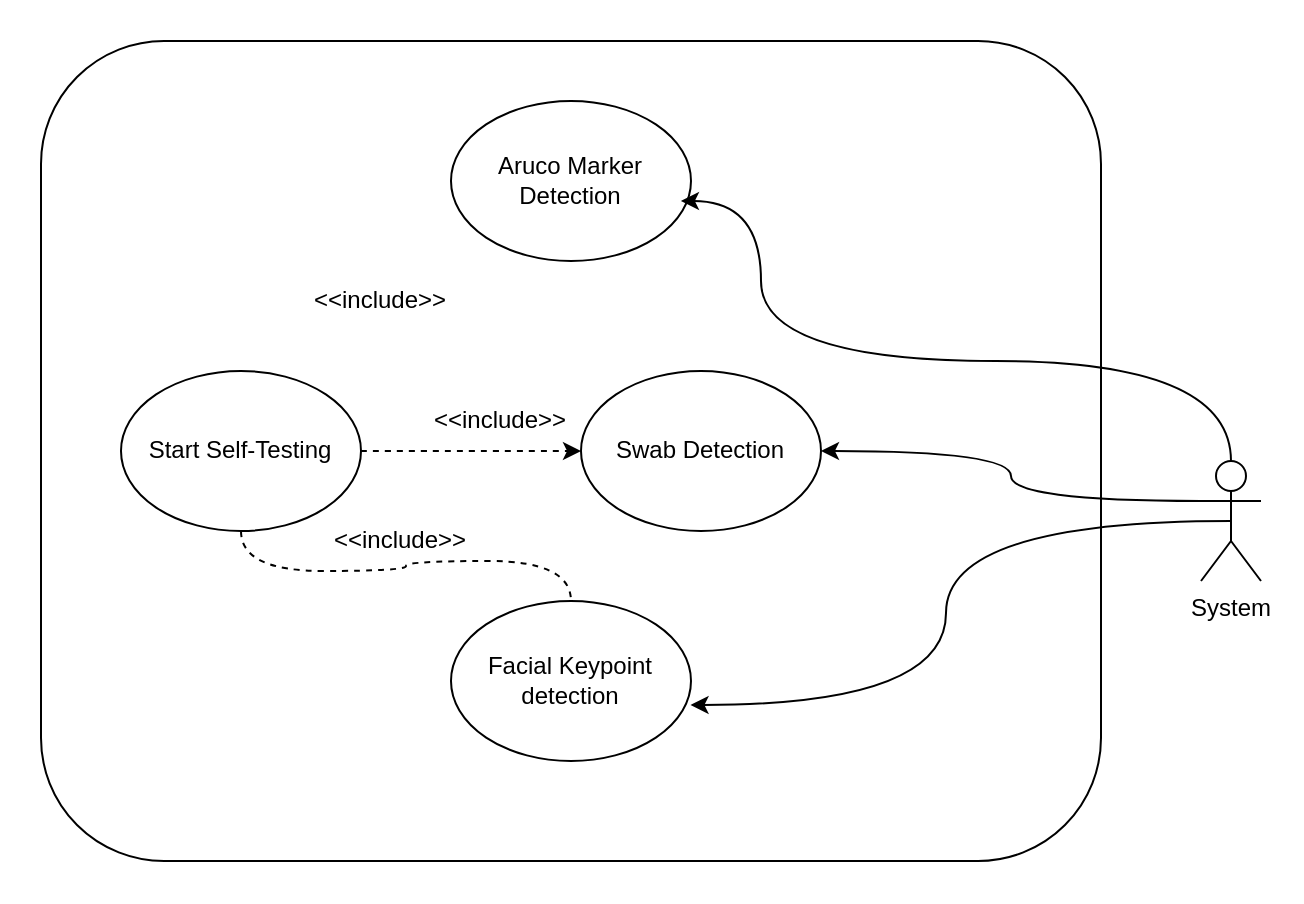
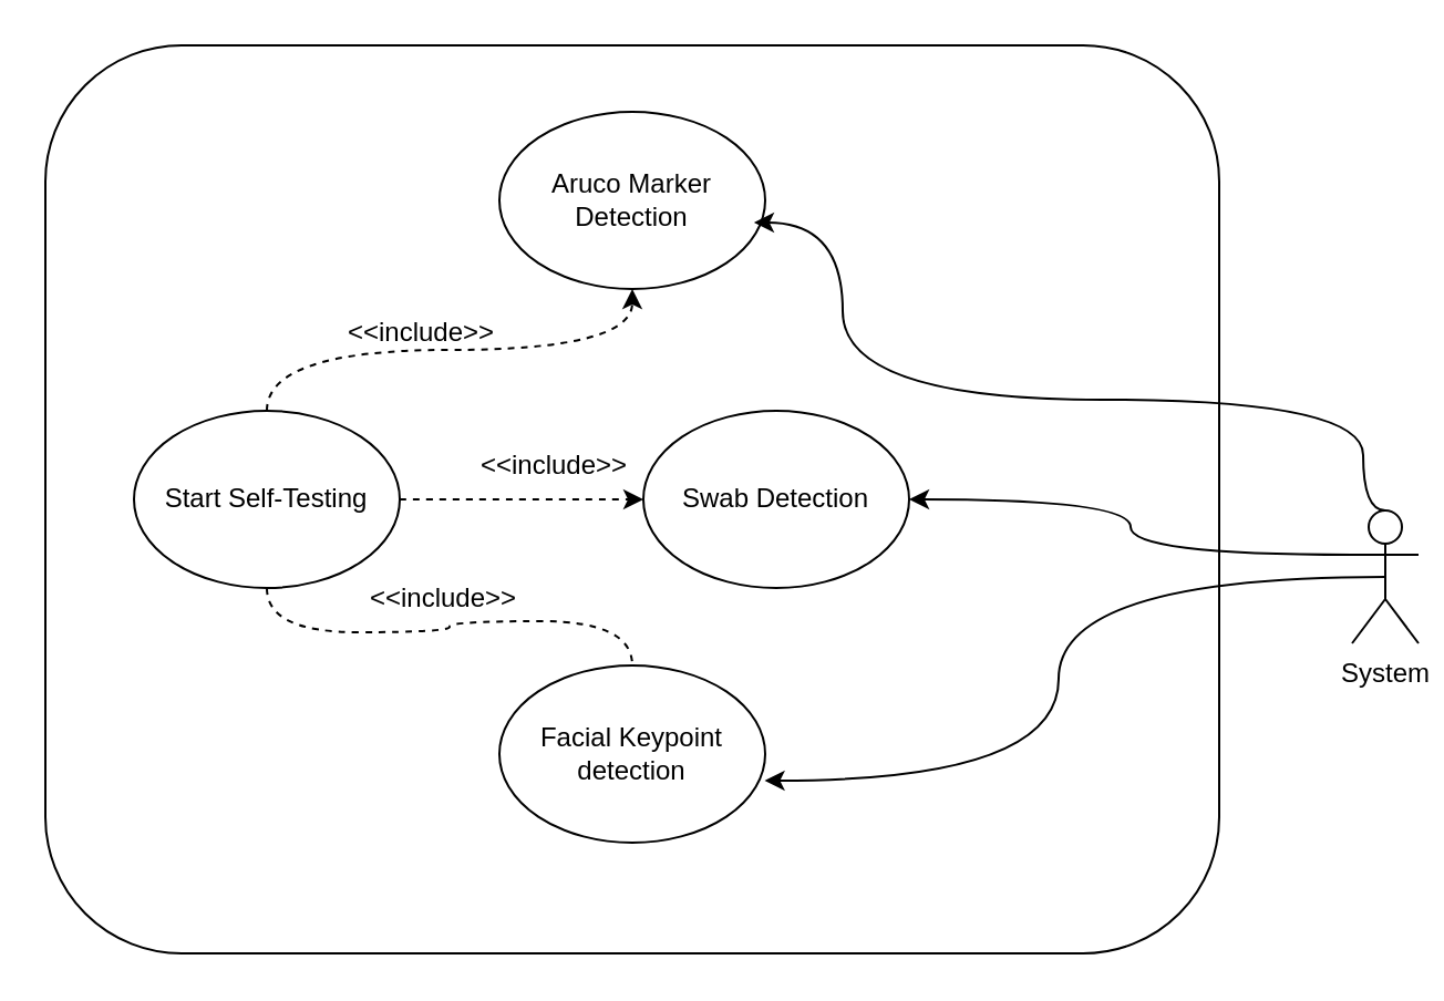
+ <mxCell id="6" style="edgeStyle=orthogonalEdgeStyle;curved=1;orthogonalLoop=1;jettySize=auto;html=1;exitX=0.5;exitY=0;exitDx=0;exitDy=0;dashed=1;" parent="1" source="7" target="10" edge="1"><mxGeometry relative="1" as="geometry" /></mxCell>
- <mxCell id="2" value="System" style="shape=umlActor;verticalLabelPosition=bottom;verticalAlign=top;html=1;" parent="1" vertex="1"><mxGeometry x="600" y="230" width="30" height="60" as="geometry" /></mxCell>
+ <mxCell id="2" value="System" style="shape=umlActor;verticalLabelPosition=bottom;verticalAlign=top;html=1;" parent="1" vertex="1"><mxGeometry x="610" y="230" width="30" height="60" as="geometry" /></mxCell>
